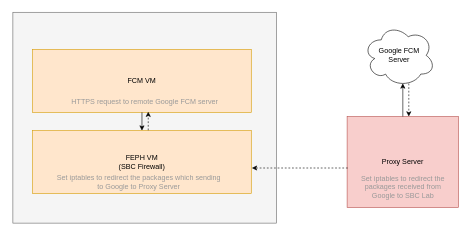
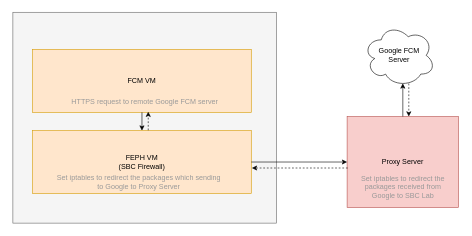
+ <mxCell id="9" value="" style="endArrow=classic;html=1;rounded=0;exitX=1;exitY=0.5;exitDx=0;exitDy=0;entryX=0;entryY=0.5;entryDx=0;entryDy=0;" edge="1" parent="1" source="7" target="4"><mxGeometry width="50" height="50" relative="1" as="geometry"><mxPoint x="246" y="197" as="sourcePoint" /><mxPoint x="246" y="228" as="targetPoint" /></mxGeometry></mxCell>
